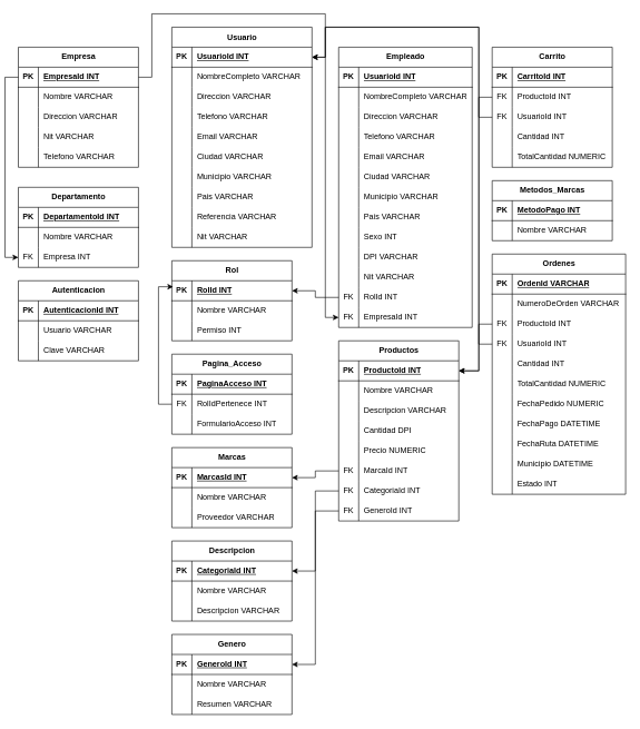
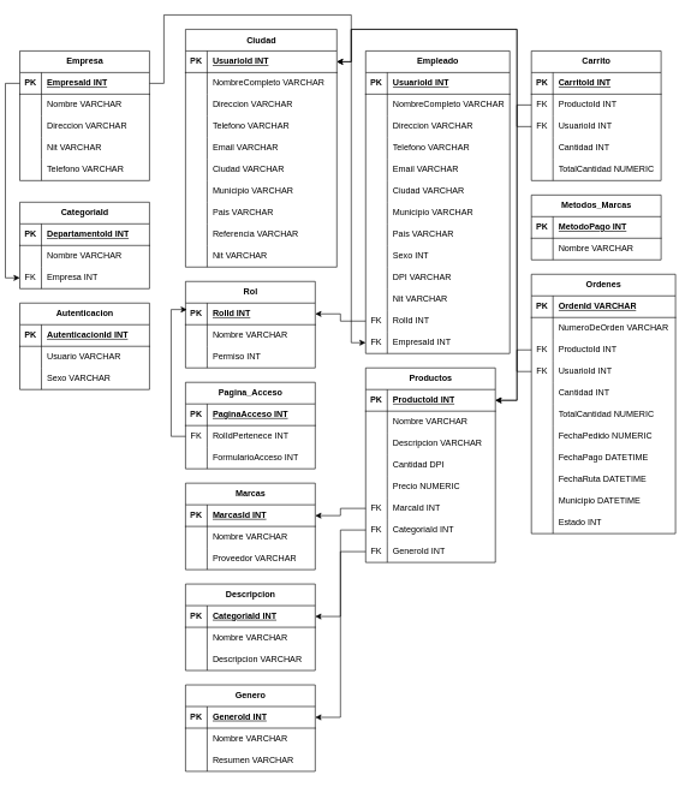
- <mxCell id="18" value="Usuario" style="shape=table;startSize=30;container=1;collapsible=1;childLayout=tableLayout;fixedRows=1;rowLines=0;fontStyle=1;align=center;resizeLast=1;html=1;" vertex="1" parent="1"><mxGeometry x="250" y="40" width="210" height="330" as="geometry" /></mxCell>
+ <mxCell id="18" value="Ciudad" style="shape=table;startSize=30;container=1;collapsible=1;childLayout=tableLayout;fixedRows=1;rowLines=0;fontStyle=1;align=center;resizeLast=1;html=1;" vertex="1" parent="1"><mxGeometry x="250" y="40" width="210" height="330" as="geometry" /></mxCell>
- <mxCell id="161" value="Departamento" style="shape=table;startSize=30;container=1;collapsible=1;childLayout=tableLayout;fixedRows=1;rowLines=0;fontStyle=1;align=center;resizeLast=1;html=1;" vertex="1" parent="1"><mxGeometry x="20" y="280" width="180" height="120" as="geometry" /></mxCell>
+ <mxCell id="161" value="CategoriaId" style="shape=table;startSize=30;container=1;collapsible=1;childLayout=tableLayout;fixedRows=1;rowLines=0;fontStyle=1;align=center;resizeLast=1;html=1;" vertex="1" parent="1"><mxGeometry x="20" y="280" width="180" height="120" as="geometry" /></mxCell>
- <mxCell id="181" value="Clave VARCHAR" style="shape=partialRectangle;connectable=0;fillColor=none;top=0;left=0;bottom=0;right=0;align=left;spacingLeft=6;overflow=hidden;whiteSpace=wrap;html=1;" vertex="1" parent="179"><mxGeometry x="30" width="150" height="30" as="geometry"><mxRectangle width="150" height="30" as="alternateBounds" /></mxGeometry></mxCell>
+ <mxCell id="181" value="Sexo VARCHAR" style="shape=partialRectangle;connectable=0;fillColor=none;top=0;left=0;bottom=0;right=0;align=left;spacingLeft=6;overflow=hidden;whiteSpace=wrap;html=1;" vertex="1" parent="179"><mxGeometry x="30" width="150" height="30" as="geometry"><mxRectangle width="150" height="30" as="alternateBounds" /></mxGeometry></mxCell>
